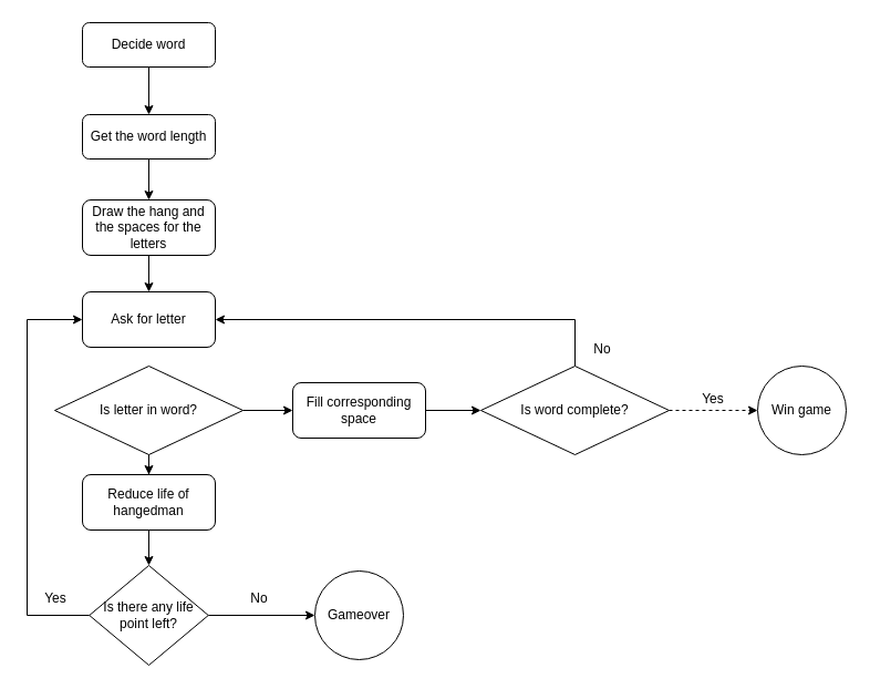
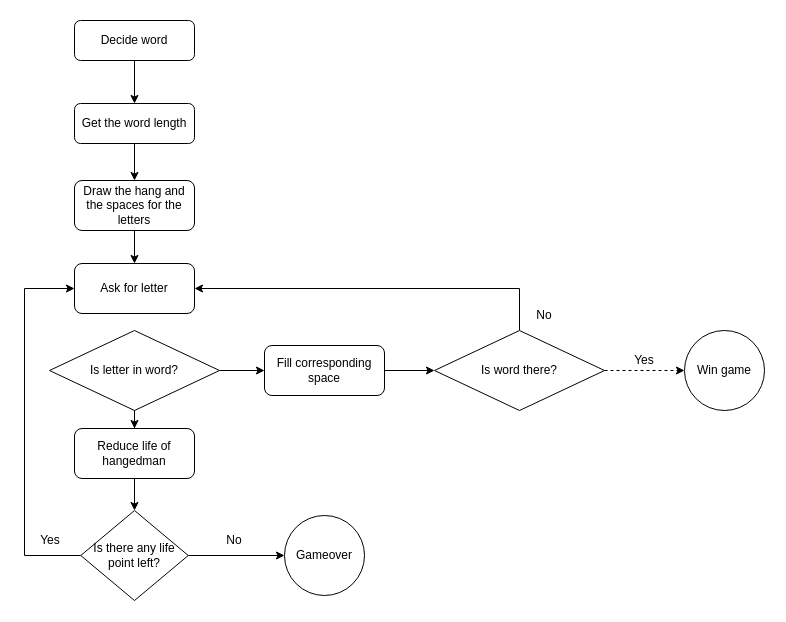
- <mxCell id="22" value="Is word complete?" style="rhombus;whiteSpace=wrap;html=1;" vertex="1" parent="1"><mxGeometry x="434" y="330" width="170" height="80" as="geometry" /></mxCell>
+ <mxCell id="22" value="Is word there?" style="rhombus;whiteSpace=wrap;html=1;" vertex="1" parent="1"><mxGeometry x="434" y="330" width="170" height="80" as="geometry" /></mxCell>
